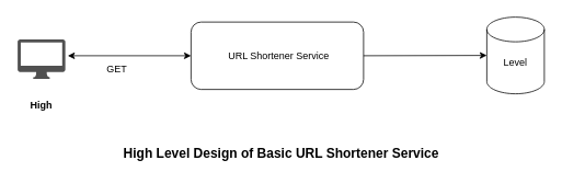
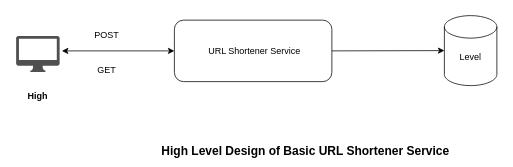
+ <mxCell id="10" value="POST" style="text;html=1;align=center;verticalAlign=middle;whiteSpace=wrap;rounded=0;" vertex="1" parent="1"><mxGeometry x="112" y="31" width="60" height="30" as="geometry" /></mxCell>
- <mxCell id="11" value="GET" style="text;html=1;align=center;verticalAlign=middle;whiteSpace=wrap;rounded=0;" vertex="1" parent="1"><mxGeometry x="112" y="68" width="60" height="30" as="geometry" /></mxCell>
+ <mxCell id="11" value="GET" style="text;html=1;align=center;verticalAlign=middle;whiteSpace=wrap;rounded=0;" vertex="1" parent="1"><mxGeometry x="112" y="78" width="60" height="30" as="geometry" /></mxCell>
- <mxCell id="12" value="High Level Design of Basic URL Shortener Service" style="text;html=1;align=center;verticalAlign=middle;whiteSpace=wrap;rounded=0;fontSize=16;fontStyle=1" vertex="1" parent="1"><mxGeometry x="82" y="170" width="520" height="30" as="geometry" /></mxCell>
+ <mxCell id="12" value="High Level Design of Basic URL Shortener Service" style="text;html=1;align=center;verticalAlign=middle;whiteSpace=wrap;rounded=0;fontSize=16;fontStyle=1" vertex="1" parent="1"><mxGeometry x="147" y="185" width="520" height="30" as="geometry" /></mxCell>
